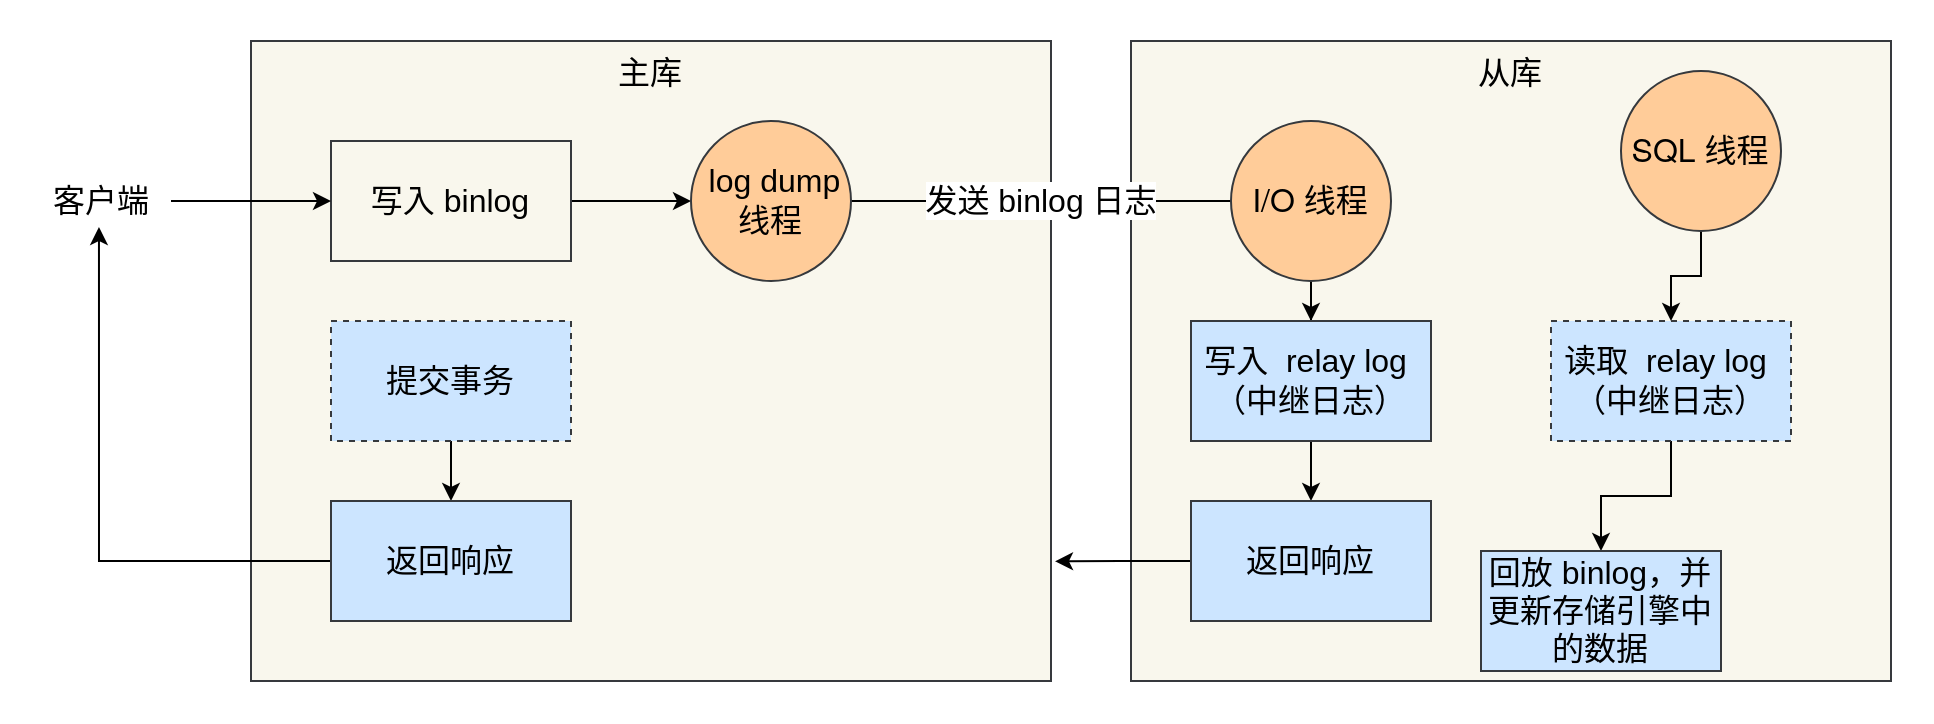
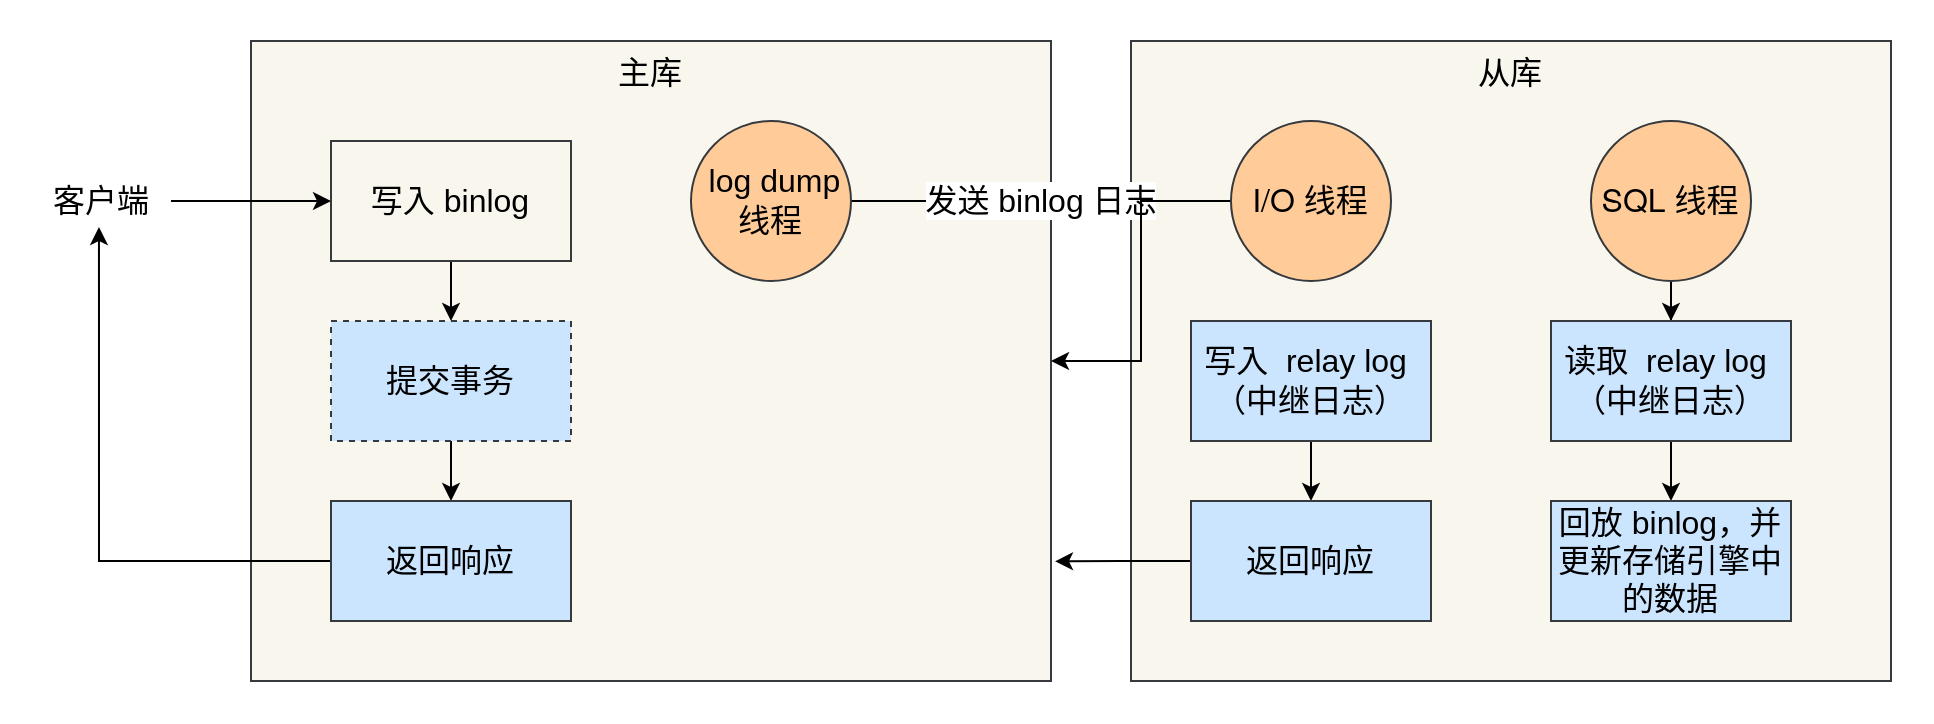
- <mxCell id="21" value="&lt;span style=&quot;caret-color: rgb(184, 191, 198); font-family: &amp;quot;Helvetica Neue&amp;quot;, Helvetica, Arial, sans-serif; orphans: 4; text-align: left; text-size-adjust: auto;&quot;&gt; SQL 线程&lt;/span&gt;" style="ellipse;whiteSpace=wrap;html=1;aspect=fixed;fontSize=16;fillColor=#ffcc99;strokeColor=#36393d;" vertex="1" parent="1"><mxGeometry x="810" y="35" width="80" height="80" as="geometry" /></mxCell>
+ <mxCell id="21" value="&lt;span style=&quot;caret-color: rgb(184, 191, 198); font-family: &amp;quot;Helvetica Neue&amp;quot;, Helvetica, Arial, sans-serif; orphans: 4; text-align: left; text-size-adjust: auto;&quot;&gt; SQL 线程&lt;/span&gt;" style="ellipse;whiteSpace=wrap;html=1;aspect=fixed;fontSize=16;fillColor=#ffcc99;strokeColor=#36393d;" vertex="1" parent="1"><mxGeometry x="795" y="60" width="80" height="80" as="geometry" /></mxCell>
- <mxCell id="4" style="edgeStyle=orthogonalEdgeStyle;rounded=0;orthogonalLoop=1;jettySize=auto;html=1;entryX=0;entryY=0.5;entryDx=0;entryDy=0;fontSize=16;" edge="1" parent="1" source="5" target="13"><mxGeometry relative="1" as="geometry" /></mxCell>
+ <mxCell id="4" style="edgeStyle=orthogonalEdgeStyle;rounded=0;orthogonalLoop=1;jettySize=auto;html=1;fontSize=16;" edge="1" parent="1" source="5" target="7"><mxGeometry relative="1" as="geometry" /></mxCell>
- <mxCell id="14" style="edgeStyle=orthogonalEdgeStyle;rounded=0;orthogonalLoop=1;jettySize=auto;html=1;entryX=0.5;entryY=0;entryDx=0;entryDy=0;fontSize=16;fontColor=#000000;" edge="1" parent="1" source="15" target="17"><mxGeometry relative="1" as="geometry" /></mxCell>
+ <mxCell id="14" style="edgeStyle=orthogonalEdgeStyle;rounded=0;orthogonalLoop=1;jettySize=auto;html=1;fontSize=16;fontColor=#000000;" edge="1" parent="1" source="15" target="3"><mxGeometry relative="1" as="geometry" /></mxCell>
- <mxCell id="23" value="读取&amp;nbsp; relay log&amp;nbsp;&lt;br&gt;（中继日志）" style="rounded=0;whiteSpace=wrap;html=1;fontSize=16;fillColor=#cce5ff;strokeColor=#36393d;dashed=1;" vertex="1" parent="1"><mxGeometry x="775" y="160" width="120" height="60" as="geometry" /></mxCell>
+ <mxCell id="23" value="读取&amp;nbsp; relay log&amp;nbsp;&lt;br&gt;（中继日志）" style="rounded=0;whiteSpace=wrap;html=1;fontSize=16;fillColor=#cce5ff;strokeColor=#36393d;" vertex="1" parent="1"><mxGeometry x="775" y="160" width="120" height="60" as="geometry" /></mxCell>
- <mxCell id="24" value="回放 binlog，并更新存储引擎中的数据" style="rounded=0;whiteSpace=wrap;html=1;fontSize=16;fillColor=#cce5ff;strokeColor=#36393d;" vertex="1" parent="1"><mxGeometry x="740" y="275" width="120" height="60" as="geometry" /></mxCell>
+ <mxCell id="24" value="回放 binlog，并更新存储引擎中的数据" style="rounded=0;whiteSpace=wrap;html=1;fontSize=16;fillColor=#cce5ff;strokeColor=#36393d;" vertex="1" parent="1"><mxGeometry x="775" y="250" width="120" height="60" as="geometry" /></mxCell>
